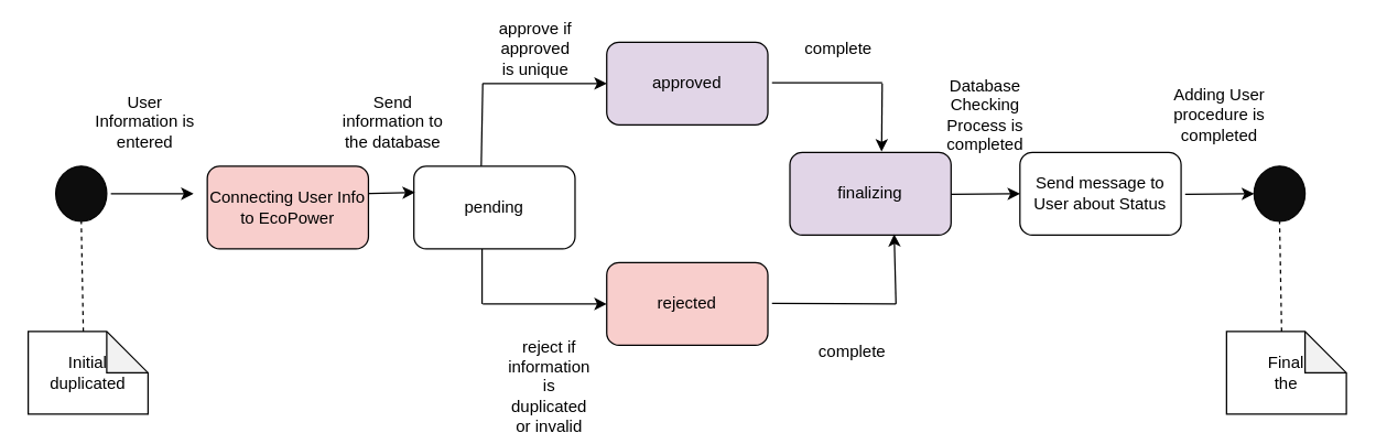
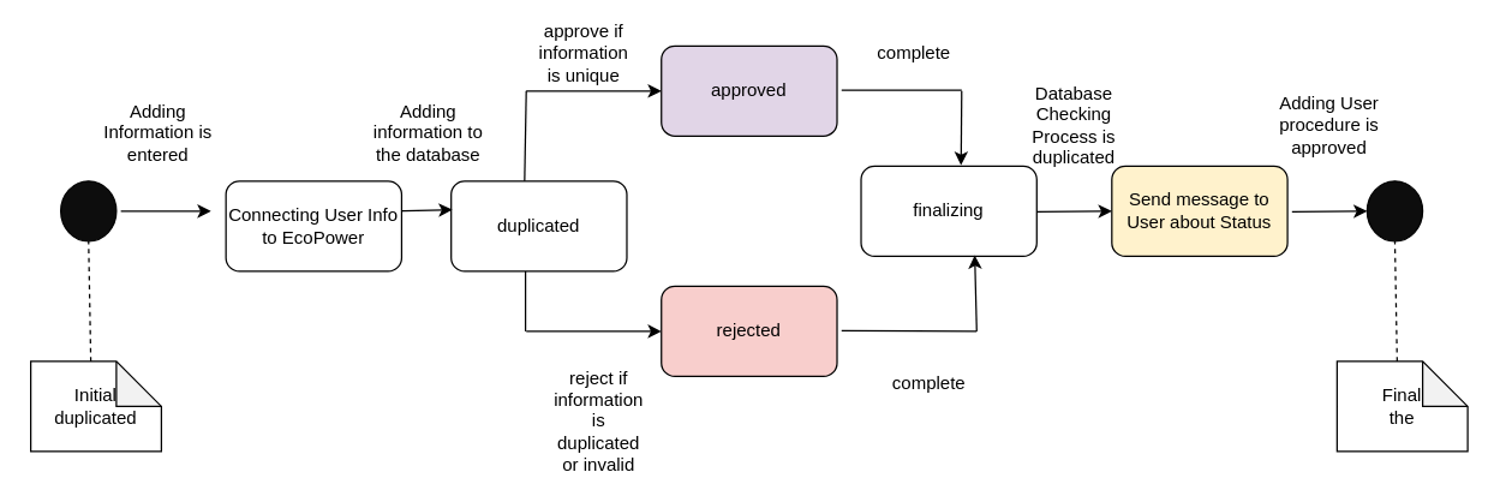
- <mxCell id="24" value="approve if approved is unique" style="text;html=1;strokeColor=none;fillColor=none;align=center;verticalAlign=middle;whiteSpace=wrap;rounded=0;" vertex="1" parent="1"><mxGeometry x="360" y="20" width="57" height="30" as="geometry" /></mxCell>
+ <mxCell id="24" value="approve if information is unique" style="text;html=1;strokeColor=none;fillColor=none;align=center;verticalAlign=middle;whiteSpace=wrap;rounded=0;" vertex="1" parent="1"><mxGeometry x="360" y="20" width="57" height="30" as="geometry" /></mxCell>
- <mxCell id="32" value="Database Checking Process is completed" style="text;html=1;strokeColor=none;fillColor=none;align=center;verticalAlign=middle;whiteSpace=wrap;rounded=0;" vertex="1" parent="1"><mxGeometry x="670" y="45" width="90" height="75" as="geometry" /></mxCell>
+ <mxCell id="32" value="Database Checking Process is duplicated" style="text;html=1;strokeColor=none;fillColor=none;align=center;verticalAlign=middle;whiteSpace=wrap;rounded=0;" vertex="1" parent="1"><mxGeometry x="670" y="45" width="90" height="75" as="geometry" /></mxCell>
- <mxCell id="33" value="Adding User procedure is completed" style="text;html=1;strokeColor=none;fillColor=none;align=center;verticalAlign=middle;whiteSpace=wrap;rounded=0;" vertex="1" parent="1"><mxGeometry x="840" y="45" width="90" height="75" as="geometry" /></mxCell>
+ <mxCell id="33" value="Adding User procedure is approved" style="text;html=1;strokeColor=none;fillColor=none;align=center;verticalAlign=middle;whiteSpace=wrap;rounded=0;" vertex="1" parent="1"><mxGeometry x="840" y="45" width="90" height="75" as="geometry" /></mxCell>
- <mxCell id="30" value="User Information is entered" style="text;html=1;strokeColor=none;fillColor=none;align=center;verticalAlign=middle;whiteSpace=wrap;rounded=0;" vertex="1" parent="1"><mxGeometry x="60" y="50" width="90" height="75" as="geometry" /></mxCell>
+ <mxCell id="30" value="Adding Information is entered" style="text;html=1;strokeColor=none;fillColor=none;align=center;verticalAlign=middle;whiteSpace=wrap;rounded=0;" vertex="1" parent="1"><mxGeometry x="60" y="50" width="90" height="75" as="geometry" /></mxCell>
- <mxCell id="31" value="Send information to the database" style="text;html=1;strokeColor=none;fillColor=none;align=center;verticalAlign=middle;whiteSpace=wrap;rounded=0;" vertex="1" parent="1"><mxGeometry x="240" y="50" width="90" height="75" as="geometry" /></mxCell>
+ <mxCell id="31" value="Adding information to the database" style="text;html=1;strokeColor=none;fillColor=none;align=center;verticalAlign=middle;whiteSpace=wrap;rounded=0;" vertex="1" parent="1"><mxGeometry x="240" y="50" width="90" height="75" as="geometry" /></mxCell>
- <mxCell id="7" value="finalizing" style="rounded=1;whiteSpace=wrap;html=1;fillColor=#e1d5e7;" vertex="1" parent="1"><mxGeometry x="573" y="110" width="117" height="60" as="geometry" /></mxCell>
+ <mxCell id="7" value="finalizing" style="rounded=1;whiteSpace=wrap;html=1;" vertex="1" parent="1"><mxGeometry x="573" y="110" width="117" height="60" as="geometry" /></mxCell>
- <mxCell id="6" value="Send message to User about Status" style="rounded=1;whiteSpace=wrap;html=1;" vertex="1" parent="1"><mxGeometry x="740" y="110" width="117" height="60" as="geometry" /></mxCell>
+ <mxCell id="6" value="Send message to User about Status" style="rounded=1;whiteSpace=wrap;html=1;fillColor=#fff2cc;" vertex="1" parent="1"><mxGeometry x="740" y="110" width="117" height="60" as="geometry" /></mxCell>
- <mxCell id="28" value="Connecting User Info to EcoPower" style="rounded=1;whiteSpace=wrap;html=1;fillColor=#f8cecc;" vertex="1" parent="1"><mxGeometry x="150" y="120" width="117" height="60" as="geometry" /></mxCell>
+ <mxCell id="28" value="Connecting User Info to EcoPower" style="rounded=1;whiteSpace=wrap;html=1;" vertex="1" parent="1"><mxGeometry x="150" y="120" width="117" height="60" as="geometry" /></mxCell>
- <mxCell id="16" value="pending" style="rounded=1;whiteSpace=wrap;html=1;" vertex="1" parent="1"><mxGeometry x="300" y="120" width="117" height="60" as="geometry" /></mxCell>
+ <mxCell id="16" value="duplicated" style="rounded=1;whiteSpace=wrap;html=1;" vertex="1" parent="1"><mxGeometry x="300" y="120" width="117" height="60" as="geometry" /></mxCell>
